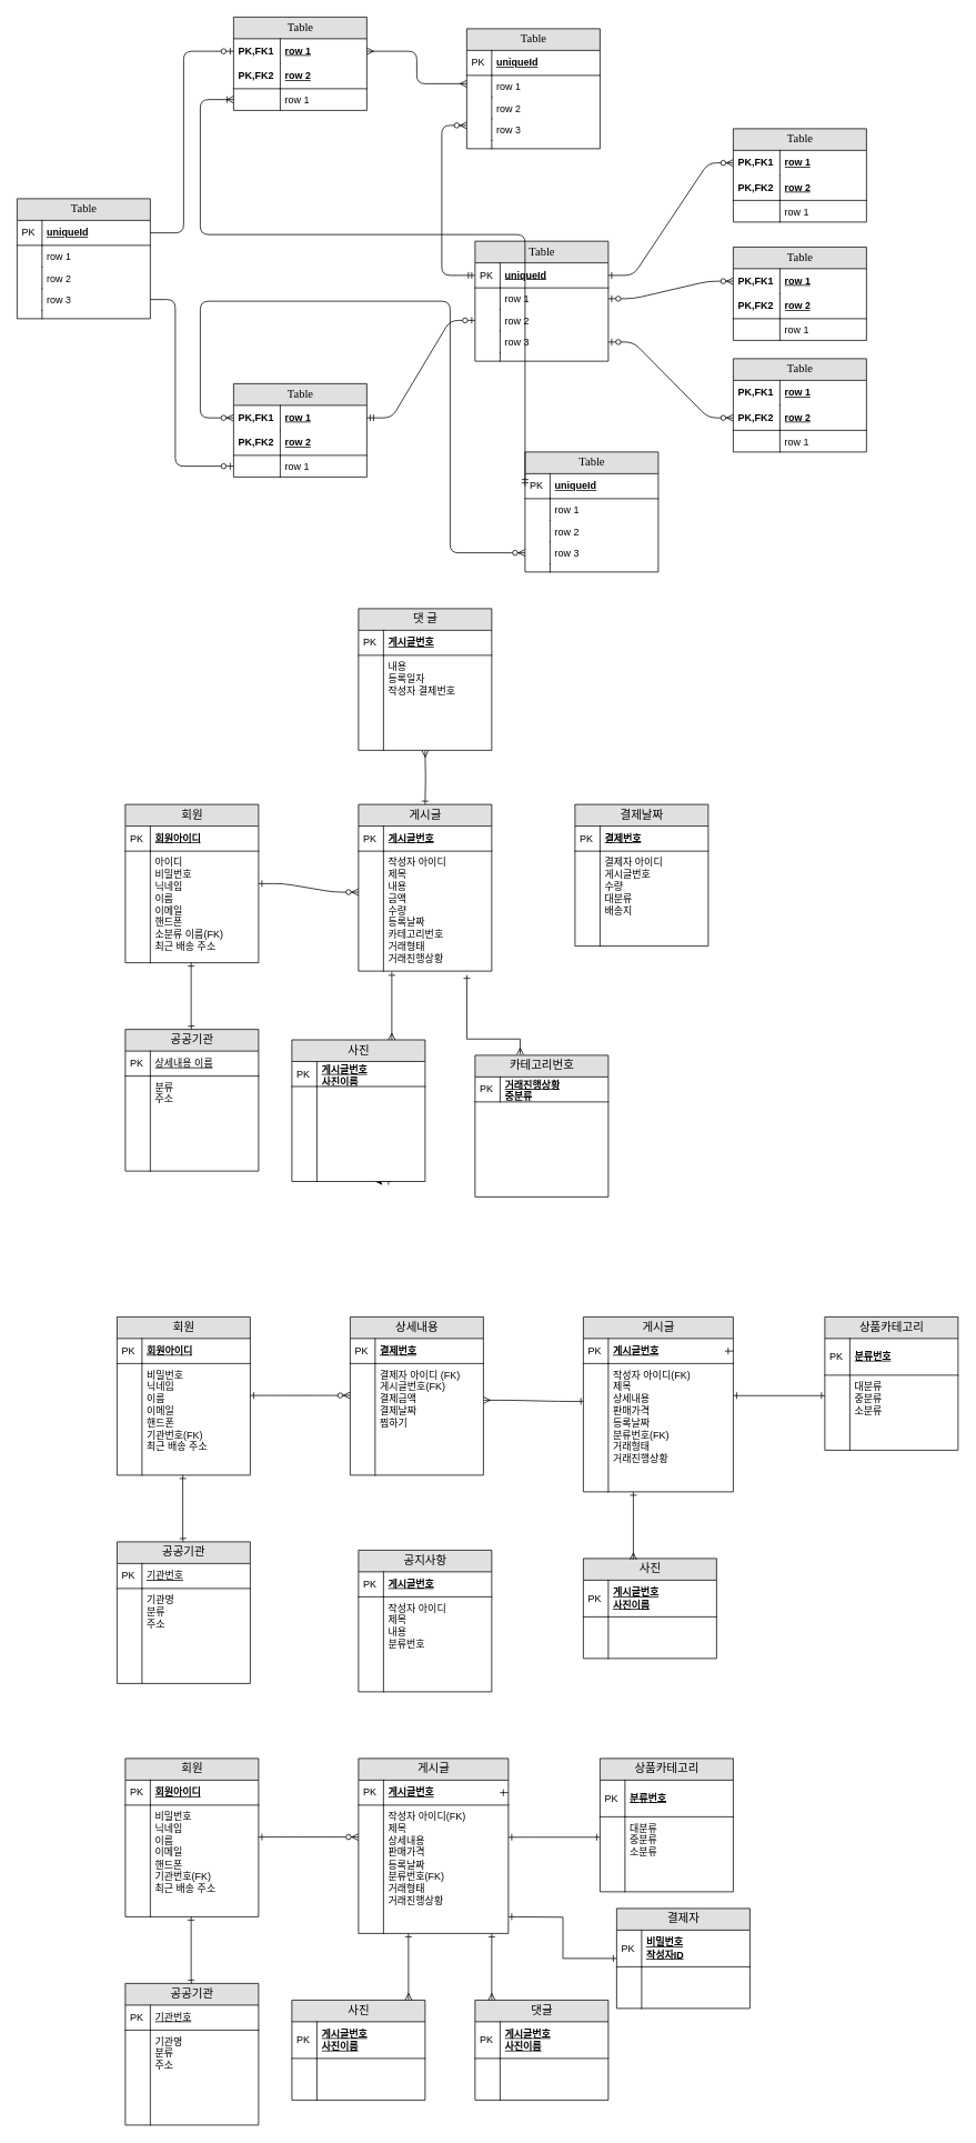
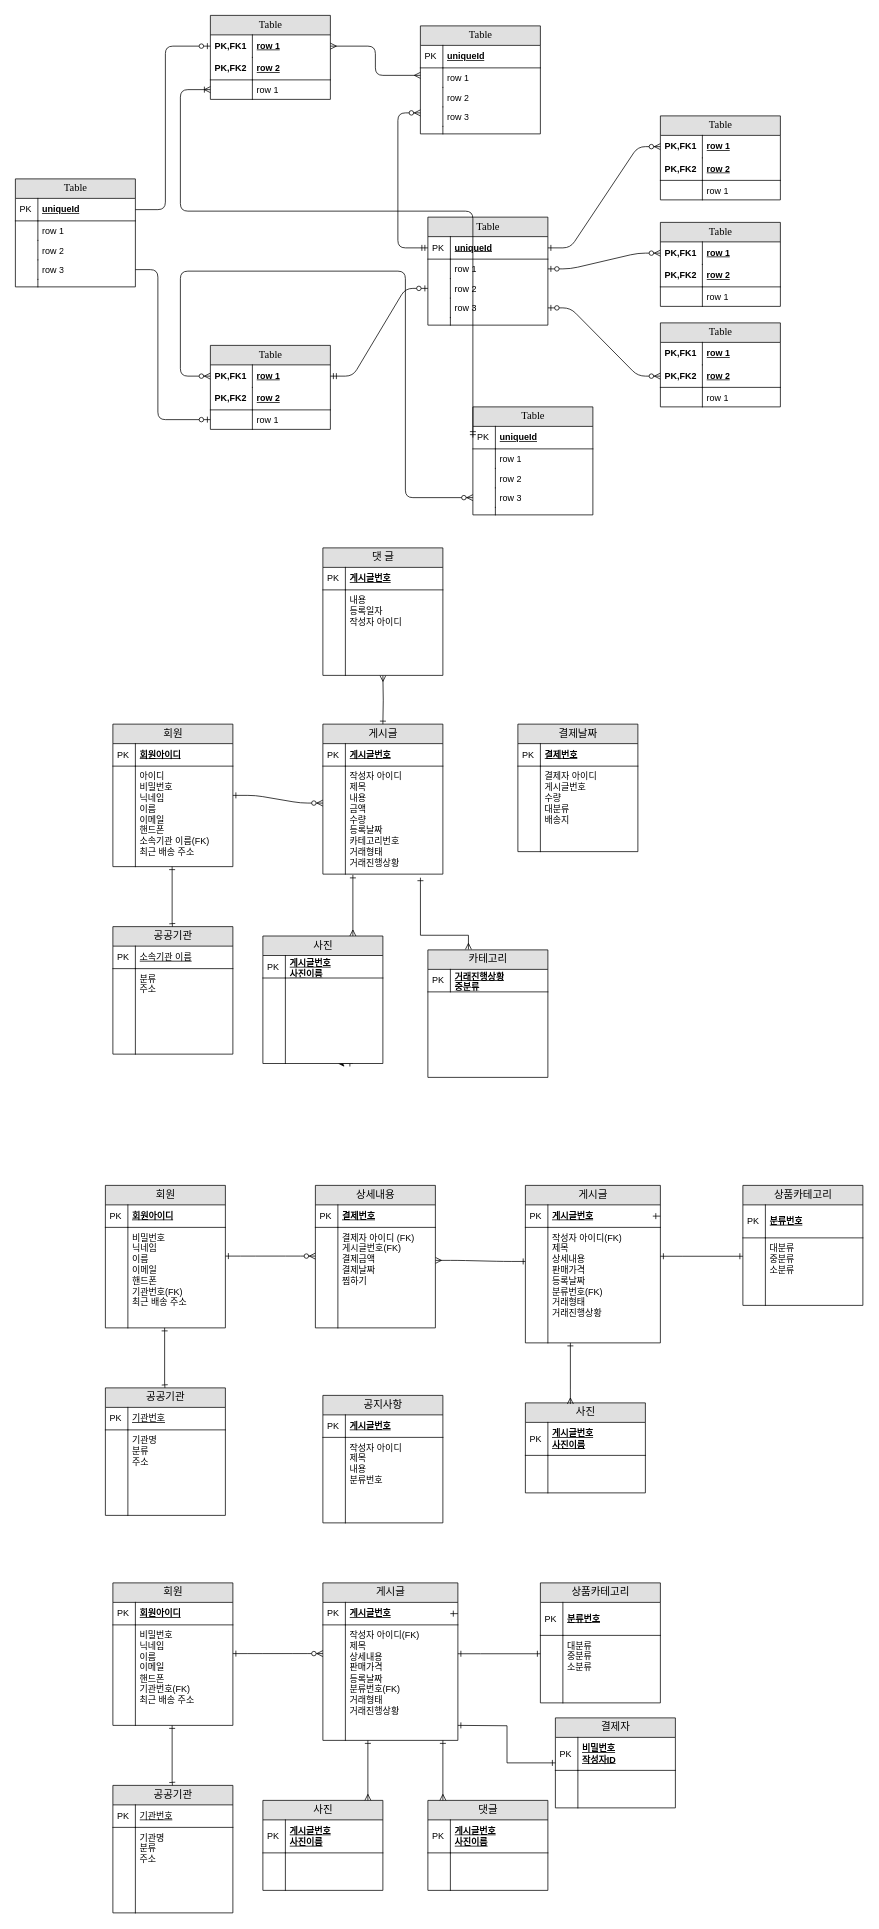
- <mxCell id="112" value="내용 &lt;br&gt;등록일자&lt;br&gt;작성자 결제번호" style="shape=partialRectangle;top=0;left=0;right=0;bottom=0;html=1;align=left;verticalAlign=top;fillColor=none;spacingLeft=34;spacingRight=4;whiteSpace=wrap;overflow=hidden;rotatable=0;points=[[0,0.5],[1,0.5]];portConstraint=eastwest;dropTarget=0;" parent="109" vertex="1"><mxGeometry y="56" width="160" height="114" as="geometry" /></mxCell>
+ <mxCell id="112" value="내용 &lt;br&gt;등록일자&lt;br&gt;작성자 아이디" style="shape=partialRectangle;top=0;left=0;right=0;bottom=0;html=1;align=left;verticalAlign=top;fillColor=none;spacingLeft=34;spacingRight=4;whiteSpace=wrap;overflow=hidden;rotatable=0;points=[[0,0.5],[1,0.5]];portConstraint=eastwest;dropTarget=0;" parent="109" vertex="1"><mxGeometry y="56" width="160" height="114" as="geometry" /></mxCell>
- <mxCell id="94" value="아이디&lt;br&gt;비밀번호&lt;br&gt;닉네임&lt;br&gt;이름&lt;br&gt;이메일&lt;br&gt;핸드폰&lt;br&gt;소분류 이름(FK)&lt;br&gt;최근 배송 주소" style="shape=partialRectangle;top=0;left=0;right=0;bottom=0;html=1;align=left;verticalAlign=top;fillColor=none;spacingLeft=34;spacingRight=4;whiteSpace=wrap;overflow=hidden;rotatable=0;points=[[0,0.5],[1,0.5]];portConstraint=eastwest;dropTarget=0;" parent="91" vertex="1"><mxGeometry y="56" width="160" height="134" as="geometry" /></mxCell>
+ <mxCell id="94" value="아이디&lt;br&gt;비밀번호&lt;br&gt;닉네임&lt;br&gt;이름&lt;br&gt;이메일&lt;br&gt;핸드폰&lt;br&gt;소속기관 이름(FK)&lt;br&gt;최근 배송 주소" style="shape=partialRectangle;top=0;left=0;right=0;bottom=0;html=1;align=left;verticalAlign=top;fillColor=none;spacingLeft=34;spacingRight=4;whiteSpace=wrap;overflow=hidden;rotatable=0;points=[[0,0.5],[1,0.5]];portConstraint=eastwest;dropTarget=0;" parent="91" vertex="1"><mxGeometry y="56" width="160" height="134" as="geometry" /></mxCell>
- <mxCell id="126" value="&lt;span style=&quot;font-weight: 400&quot;&gt;상세내용 이름&lt;/span&gt;" style="shape=partialRectangle;top=0;left=0;right=0;bottom=1;html=1;align=left;verticalAlign=middle;fillColor=none;spacingLeft=34;spacingRight=4;whiteSpace=wrap;overflow=hidden;rotatable=0;points=[[0,0.5],[1,0.5]];portConstraint=eastwest;dropTarget=0;fontStyle=5;" parent="125" vertex="1"><mxGeometry y="26" width="160" height="30" as="geometry" /></mxCell>
+ <mxCell id="126" value="&lt;span style=&quot;font-weight: 400&quot;&gt;소속기관 이름&lt;/span&gt;" style="shape=partialRectangle;top=0;left=0;right=0;bottom=1;html=1;align=left;verticalAlign=middle;fillColor=none;spacingLeft=34;spacingRight=4;whiteSpace=wrap;overflow=hidden;rotatable=0;points=[[0,0.5],[1,0.5]];portConstraint=eastwest;dropTarget=0;fontStyle=5;" parent="125" vertex="1"><mxGeometry y="26" width="160" height="30" as="geometry" /></mxCell>
- <mxCell id="120" value="카테고리번호" style="swimlane;html=1;fontStyle=0;childLayout=stackLayout;horizontal=1;startSize=26;fillColor=#e0e0e0;horizontalStack=0;resizeParent=1;resizeLast=0;collapsible=1;marginBottom=0;swimlaneFillColor=#ffffff;align=center;rounded=0;shadow=0;comic=0;labelBackgroundColor=none;strokeWidth=1;fontFamily=Verdana;fontSize=14" parent="1" vertex="1"><mxGeometry x="570" y="1266" width="160" height="170" as="geometry" /></mxCell>
+ <mxCell id="120" value="카테고리" style="swimlane;html=1;fontStyle=0;childLayout=stackLayout;horizontal=1;startSize=26;fillColor=#e0e0e0;horizontalStack=0;resizeParent=1;resizeLast=0;collapsible=1;marginBottom=0;swimlaneFillColor=#ffffff;align=center;rounded=0;shadow=0;comic=0;labelBackgroundColor=none;strokeWidth=1;fontFamily=Verdana;fontSize=14" parent="1" vertex="1"><mxGeometry x="570" y="1266" width="160" height="170" as="geometry" /></mxCell>
